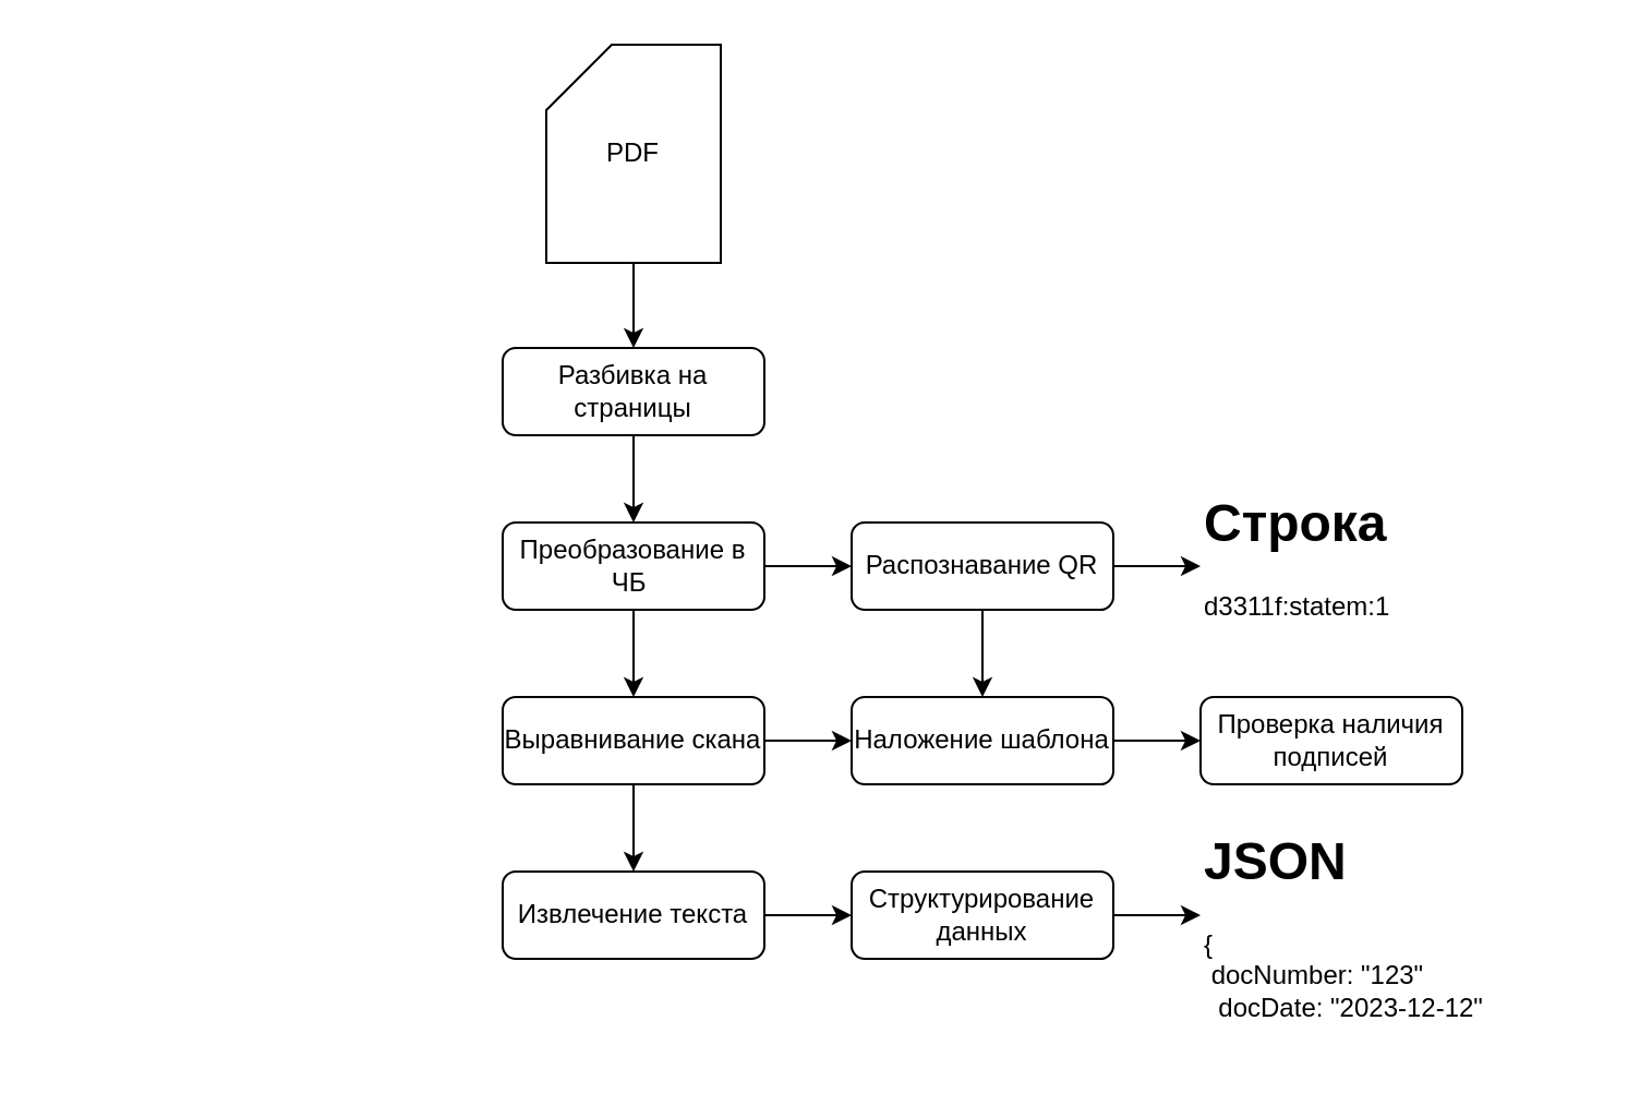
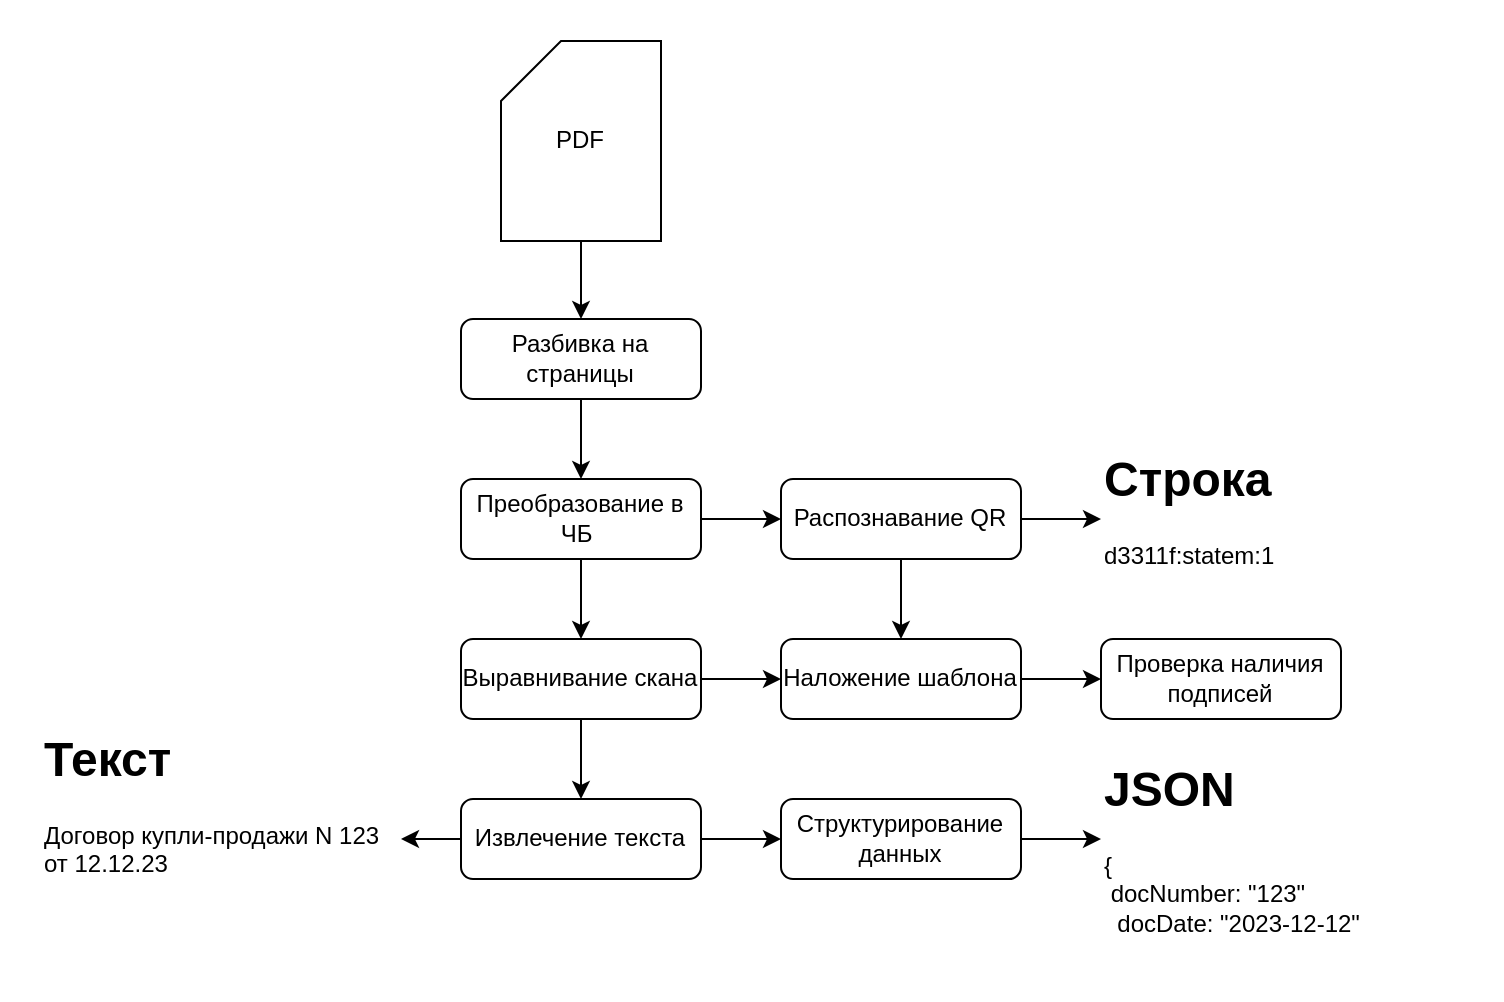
+ <mxCell id="22" value="&lt;h1 style=&quot;margin-top: 0px;&quot;&gt;Текст&lt;/h1&gt;&lt;p&gt;Договор купли-продажи N 123 от 12.12.23&lt;/p&gt;" style="text;html=1;whiteSpace=wrap;overflow=hidden;rounded=0;" vertex="1" parent="1"><mxGeometry x="20" y="359" width="180" height="120" as="geometry" /></mxCell>
+ <mxCell id="14" value="" style="edgeStyle=orthogonalEdgeStyle;rounded=0;orthogonalLoop=1;jettySize=auto;html=1;" edge="1" parent="1" source="15" target="22"><mxGeometry relative="1" as="geometry" /></mxCell>
